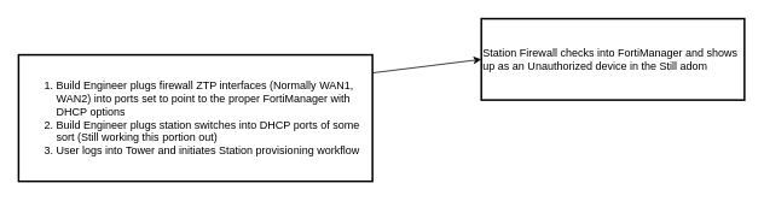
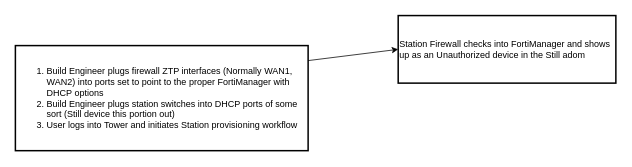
- <mxCell id="2" value="&lt;ol&gt;&lt;li&gt;&lt;span style=&quot;background-color: initial;&quot;&gt;Build Engineer plugs firewall ZTP interfaces (Normally WAN1, WAN2) into ports set to point to the proper FortiManager with DHCP options&lt;/span&gt;&lt;/li&gt;&lt;li&gt;&lt;span style=&quot;background-color: initial;&quot;&gt;Build Engineer plugs station switches into DHCP ports of some sort (Still working this portion out)&amp;nbsp;&lt;/span&gt;&lt;/li&gt;&lt;li&gt;&lt;span style=&quot;background-color: initial;&quot;&gt;User logs into Tower and initiates Station provisioning workflow&amp;nbsp;&amp;nbsp;&lt;/span&gt;&lt;/li&gt;&lt;/ol&gt;" style="text;html=1;strokeColor=default;fillColor=none;align=left;verticalAlign=middle;whiteSpace=wrap;rounded=0;strokeWidth=2;" vertex="1" parent="1"><mxGeometry x="20" y="60" width="390" height="140" as="geometry" /></mxCell>
+ <mxCell id="2" value="&lt;ol&gt;&lt;li&gt;&lt;span style=&quot;background-color: initial;&quot;&gt;Build Engineer plugs firewall ZTP interfaces (Normally WAN1, WAN2) into ports set to point to the proper FortiManager with DHCP options&lt;/span&gt;&lt;/li&gt;&lt;li&gt;&lt;span style=&quot;background-color: initial;&quot;&gt;Build Engineer plugs station switches into DHCP ports of some sort (Still device this portion out)&amp;nbsp;&lt;/span&gt;&lt;/li&gt;&lt;li&gt;&lt;span style=&quot;background-color: initial;&quot;&gt;User logs into Tower and initiates Station provisioning workflow&amp;nbsp;&amp;nbsp;&lt;/span&gt;&lt;/li&gt;&lt;/ol&gt;" style="text;html=1;strokeColor=default;fillColor=none;align=left;verticalAlign=middle;whiteSpace=wrap;rounded=0;strokeWidth=2;" vertex="1" parent="1"><mxGeometry x="20" y="60" width="390" height="140" as="geometry" /></mxCell>
